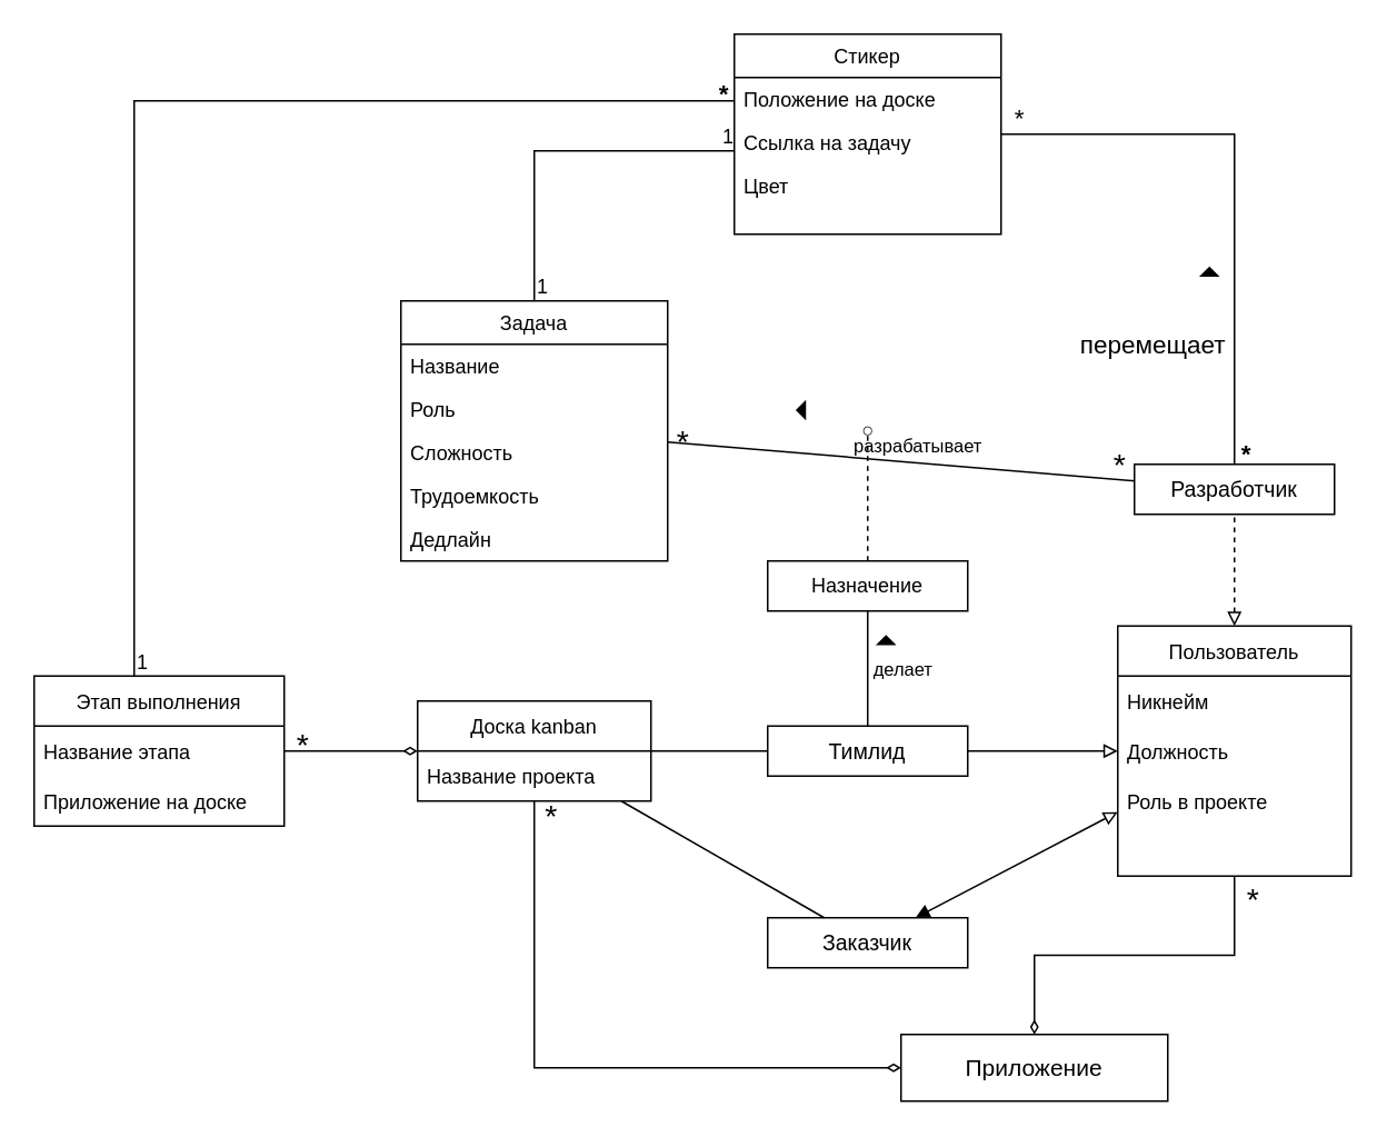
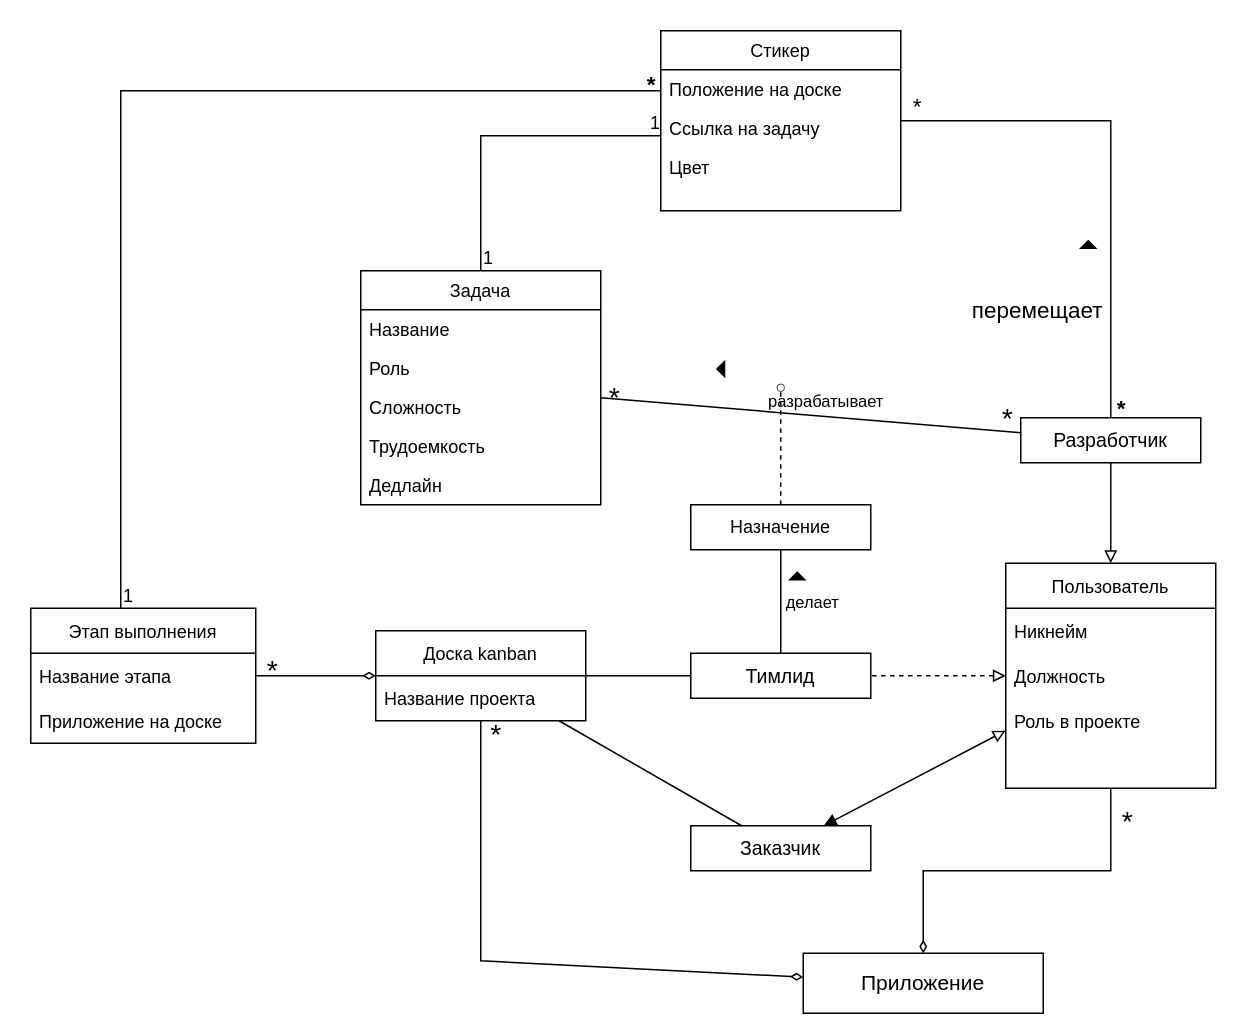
- <mxCell id="27" value="" style="endArrow=none;html=1;rounded=0;fontSize=13;startArrow=block;startFill=0;entryX=0.5;entryY=1;entryDx=0;entryDy=0;exitX=0.5;exitY=0;exitDx=0;exitDy=0;dashed=1;" parent="1" source="10" target="26" edge="1"><mxGeometry width="50" height="50" relative="1" as="geometry"><mxPoint x="560" y="395.5" as="sourcePoint" /><mxPoint x="506.279" y="346" as="targetPoint" /></mxGeometry></mxCell>
+ <mxCell id="27" value="" style="endArrow=none;html=1;rounded=0;fontSize=13;startArrow=block;startFill=0;entryX=0.5;entryY=1;entryDx=0;entryDy=0;exitX=0.5;exitY=0;exitDx=0;exitDy=0;" parent="1" source="10" target="26" edge="1"><mxGeometry width="50" height="50" relative="1" as="geometry"><mxPoint x="560" y="395.5" as="sourcePoint" /><mxPoint x="506.279" y="346" as="targetPoint" /></mxGeometry></mxCell>
- <mxCell id="16" value="" style="endArrow=none;html=1;rounded=0;fontSize=13;startArrow=block;startFill=0;" parent="1" source="10" target="15" edge="1"><mxGeometry width="50" height="50" relative="1" as="geometry"><mxPoint x="480" y="370" as="sourcePoint" /><mxPoint x="530" y="320" as="targetPoint" /></mxGeometry></mxCell>
+ <mxCell id="16" value="" style="endArrow=none;html=1;rounded=0;fontSize=13;startArrow=block;startFill=0;dashed=1;" parent="1" source="10" target="15" edge="1"><mxGeometry width="50" height="50" relative="1" as="geometry"><mxPoint x="480" y="370" as="sourcePoint" /><mxPoint x="530" y="320" as="targetPoint" /></mxGeometry></mxCell>
- <mxCell id="31" value="Приложение" style="rounded=0;whiteSpace=wrap;html=1;labelBackgroundColor=none;comic=0;fontSize=14;" parent="1" vertex="1"><mxGeometry x="540" y="620" width="160" height="40" as="geometry" /></mxCell>
+ <mxCell id="31" value="Приложение" style="rounded=0;whiteSpace=wrap;html=1;labelBackgroundColor=none;comic=0;fontSize=14;" parent="1" vertex="1"><mxGeometry x="535" y="635" width="160" height="40" as="geometry" /></mxCell>
